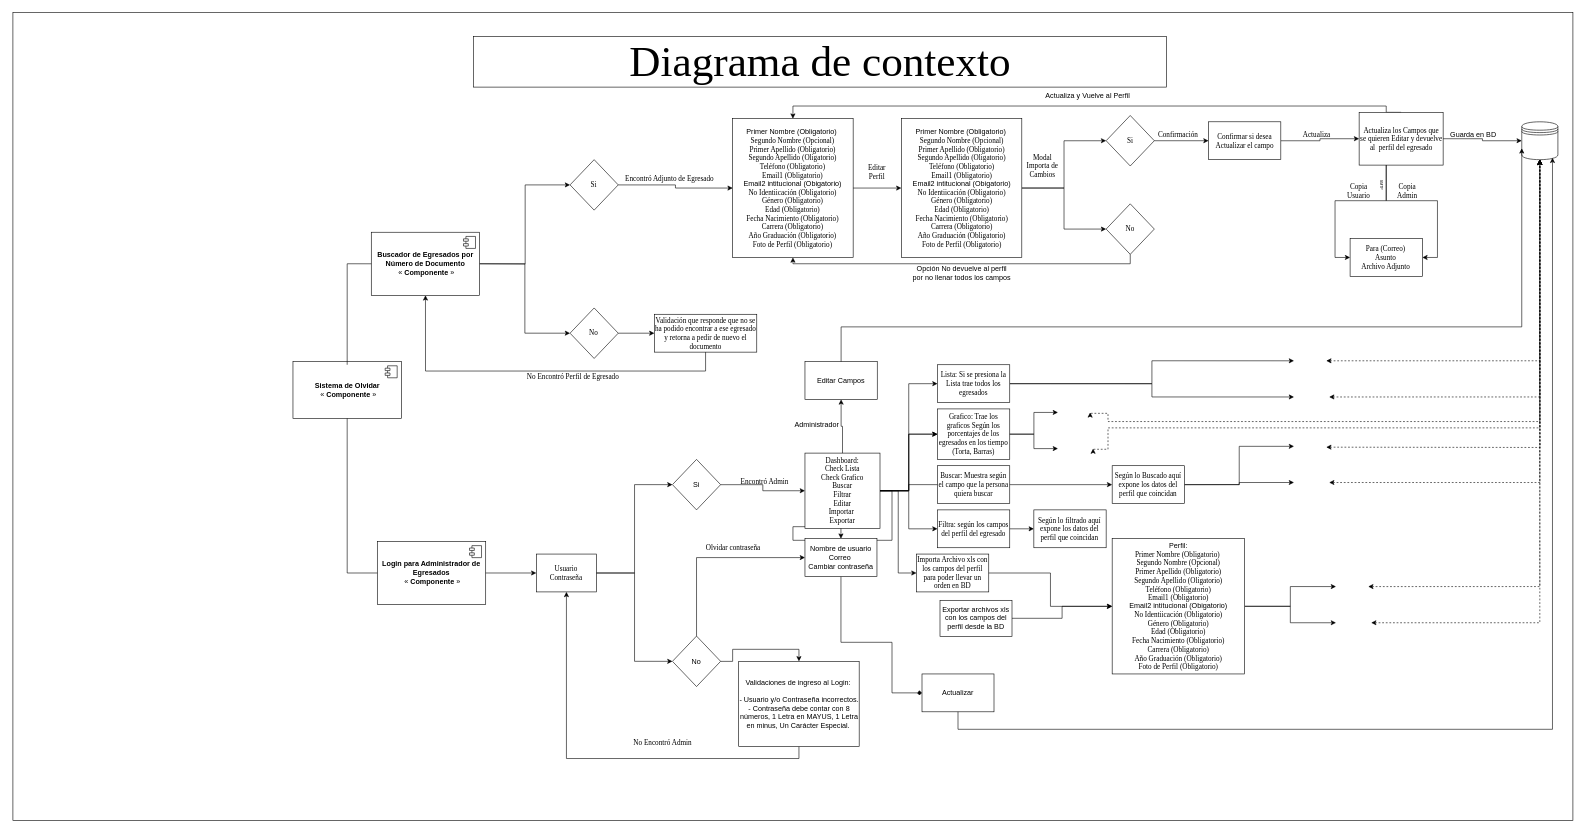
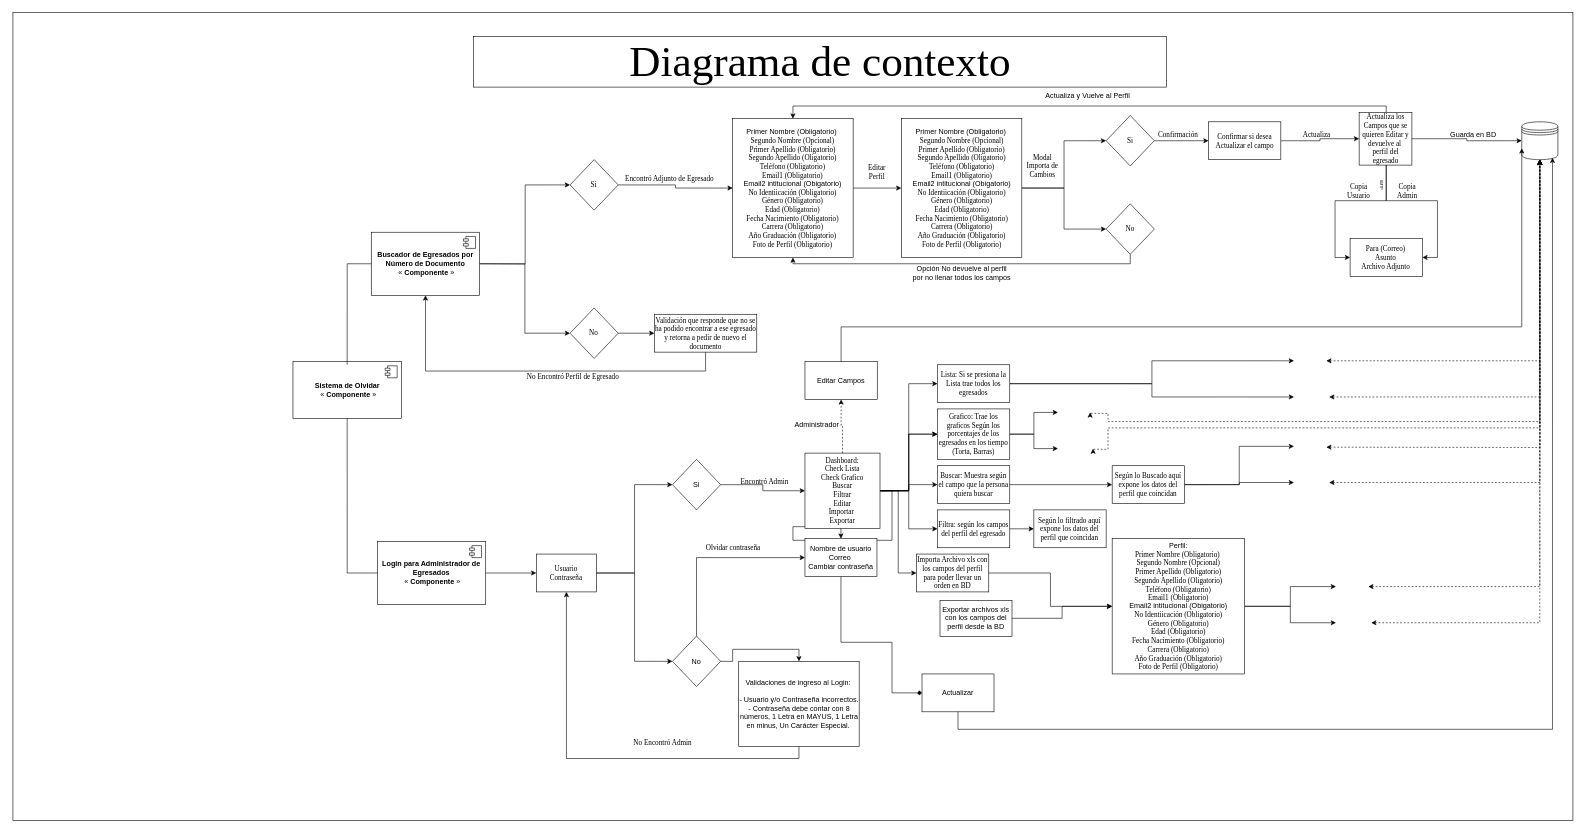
- <mxCell id="10" value="&lt;font face=&quot;Times New Roman&quot;&gt;Actualiza los Campos que se quieren Editar y devuelve al&amp;nbsp; perfil del egresado&lt;/font&gt;" style="whiteSpace=wrap;html=1;aspect=fixed;" vertex="1" parent="1"><mxGeometry x="2264.549" y="186.724" width="140" height="87.939" as="geometry" /></mxCell>
+ <mxCell id="10" value="&lt;font face=&quot;Times New Roman&quot;&gt;Actualiza los Campos que se quieren Editar y devuelve al&amp;nbsp; perfil del egresado&lt;/font&gt;" style="whiteSpace=wrap;html=1;aspect=fixed;" vertex="1" parent="1"><mxGeometry x="2264.549" y="186.724" width="87.939" height="87.939" as="geometry" /></mxCell>
- <mxCell id="71" style="edgeStyle=orthogonalEdgeStyle;rounded=0;orthogonalLoop=1;jettySize=auto;html=1;" edge="1" parent="1" source="45" target="70"><mxGeometry relative="1" as="geometry"><mxPoint x="1401.176" y="702.069" as="targetPoint" /></mxGeometry></mxCell>
+ <mxCell id="71" style="edgeStyle=orthogonalEdgeStyle;rounded=0;orthogonalLoop=1;jettySize=auto;html=1;dashed=1;" edge="1" parent="1" source="45" target="70"><mxGeometry relative="1" as="geometry"><mxPoint x="1401.176" y="702.069" as="targetPoint" /></mxGeometry></mxCell>
- <mxCell id="57" style="edgeStyle=orthogonalEdgeStyle;rounded=0;orthogonalLoop=1;jettySize=auto;html=1;entryX=0;entryY=0.5;entryDx=0;entryDy=0;endArrow=none;" edge="1" parent="1" source="45" target="56"><mxGeometry relative="1" as="geometry"><mxPoint x="1571.843" y="807.241" as="targetPoint" /></mxGeometry></mxCell>
+ <mxCell id="57" style="edgeStyle=orthogonalEdgeStyle;rounded=0;orthogonalLoop=1;jettySize=auto;html=1;entryX=0;entryY=0.5;entryDx=0;entryDy=0;" edge="1" parent="1" source="45" target="56"><mxGeometry relative="1" as="geometry"><mxPoint x="1571.843" y="807.241" as="targetPoint" /></mxGeometry></mxCell>
